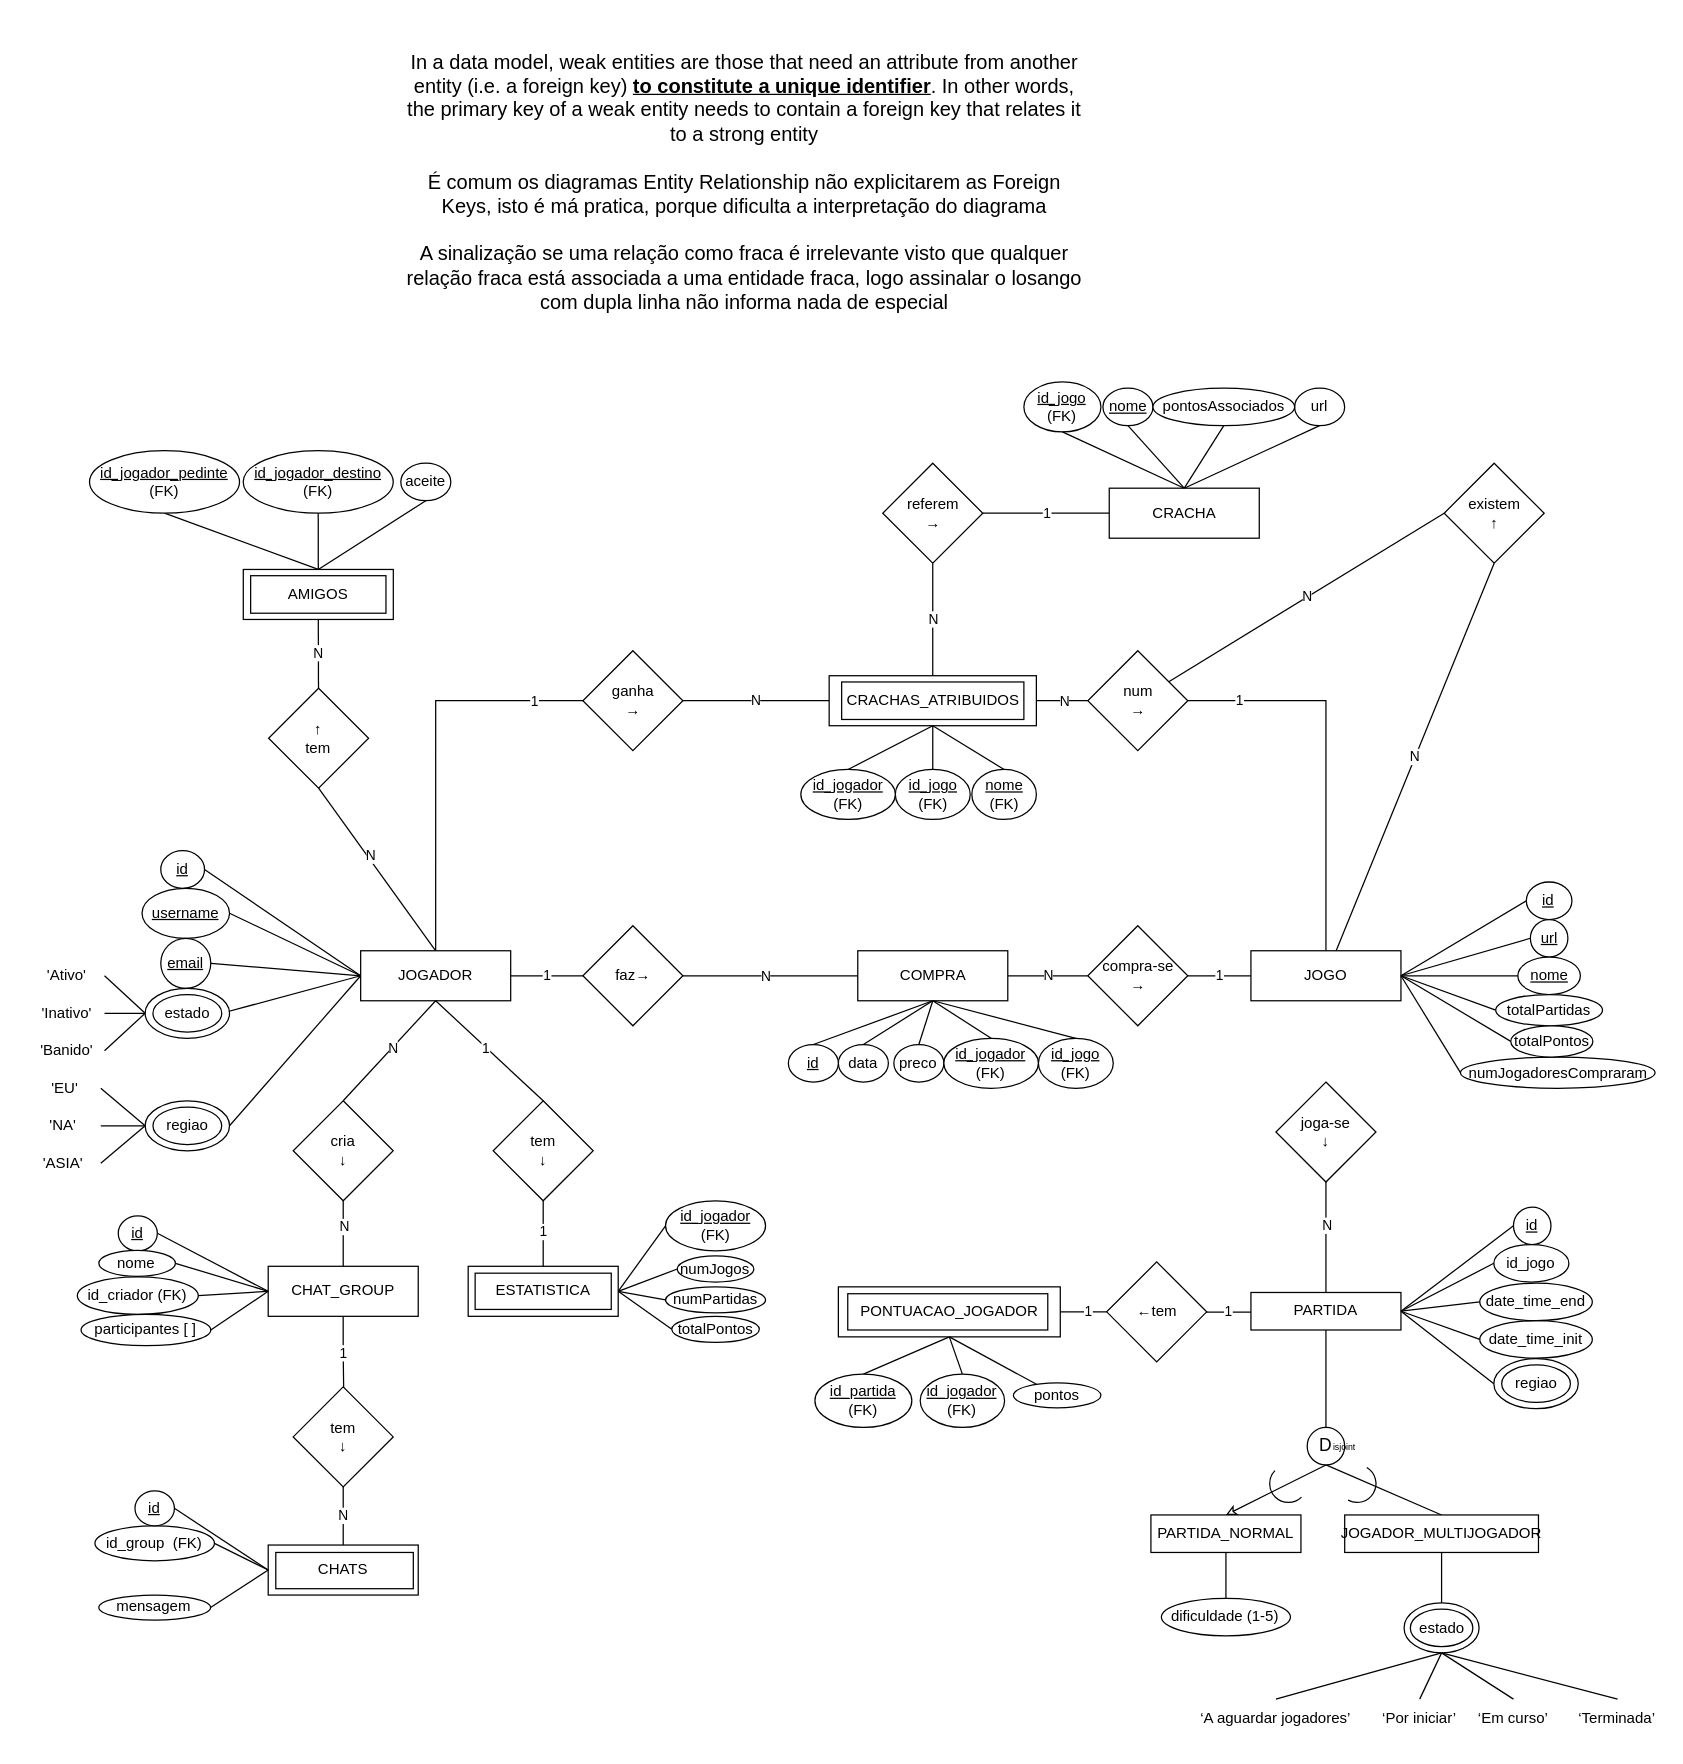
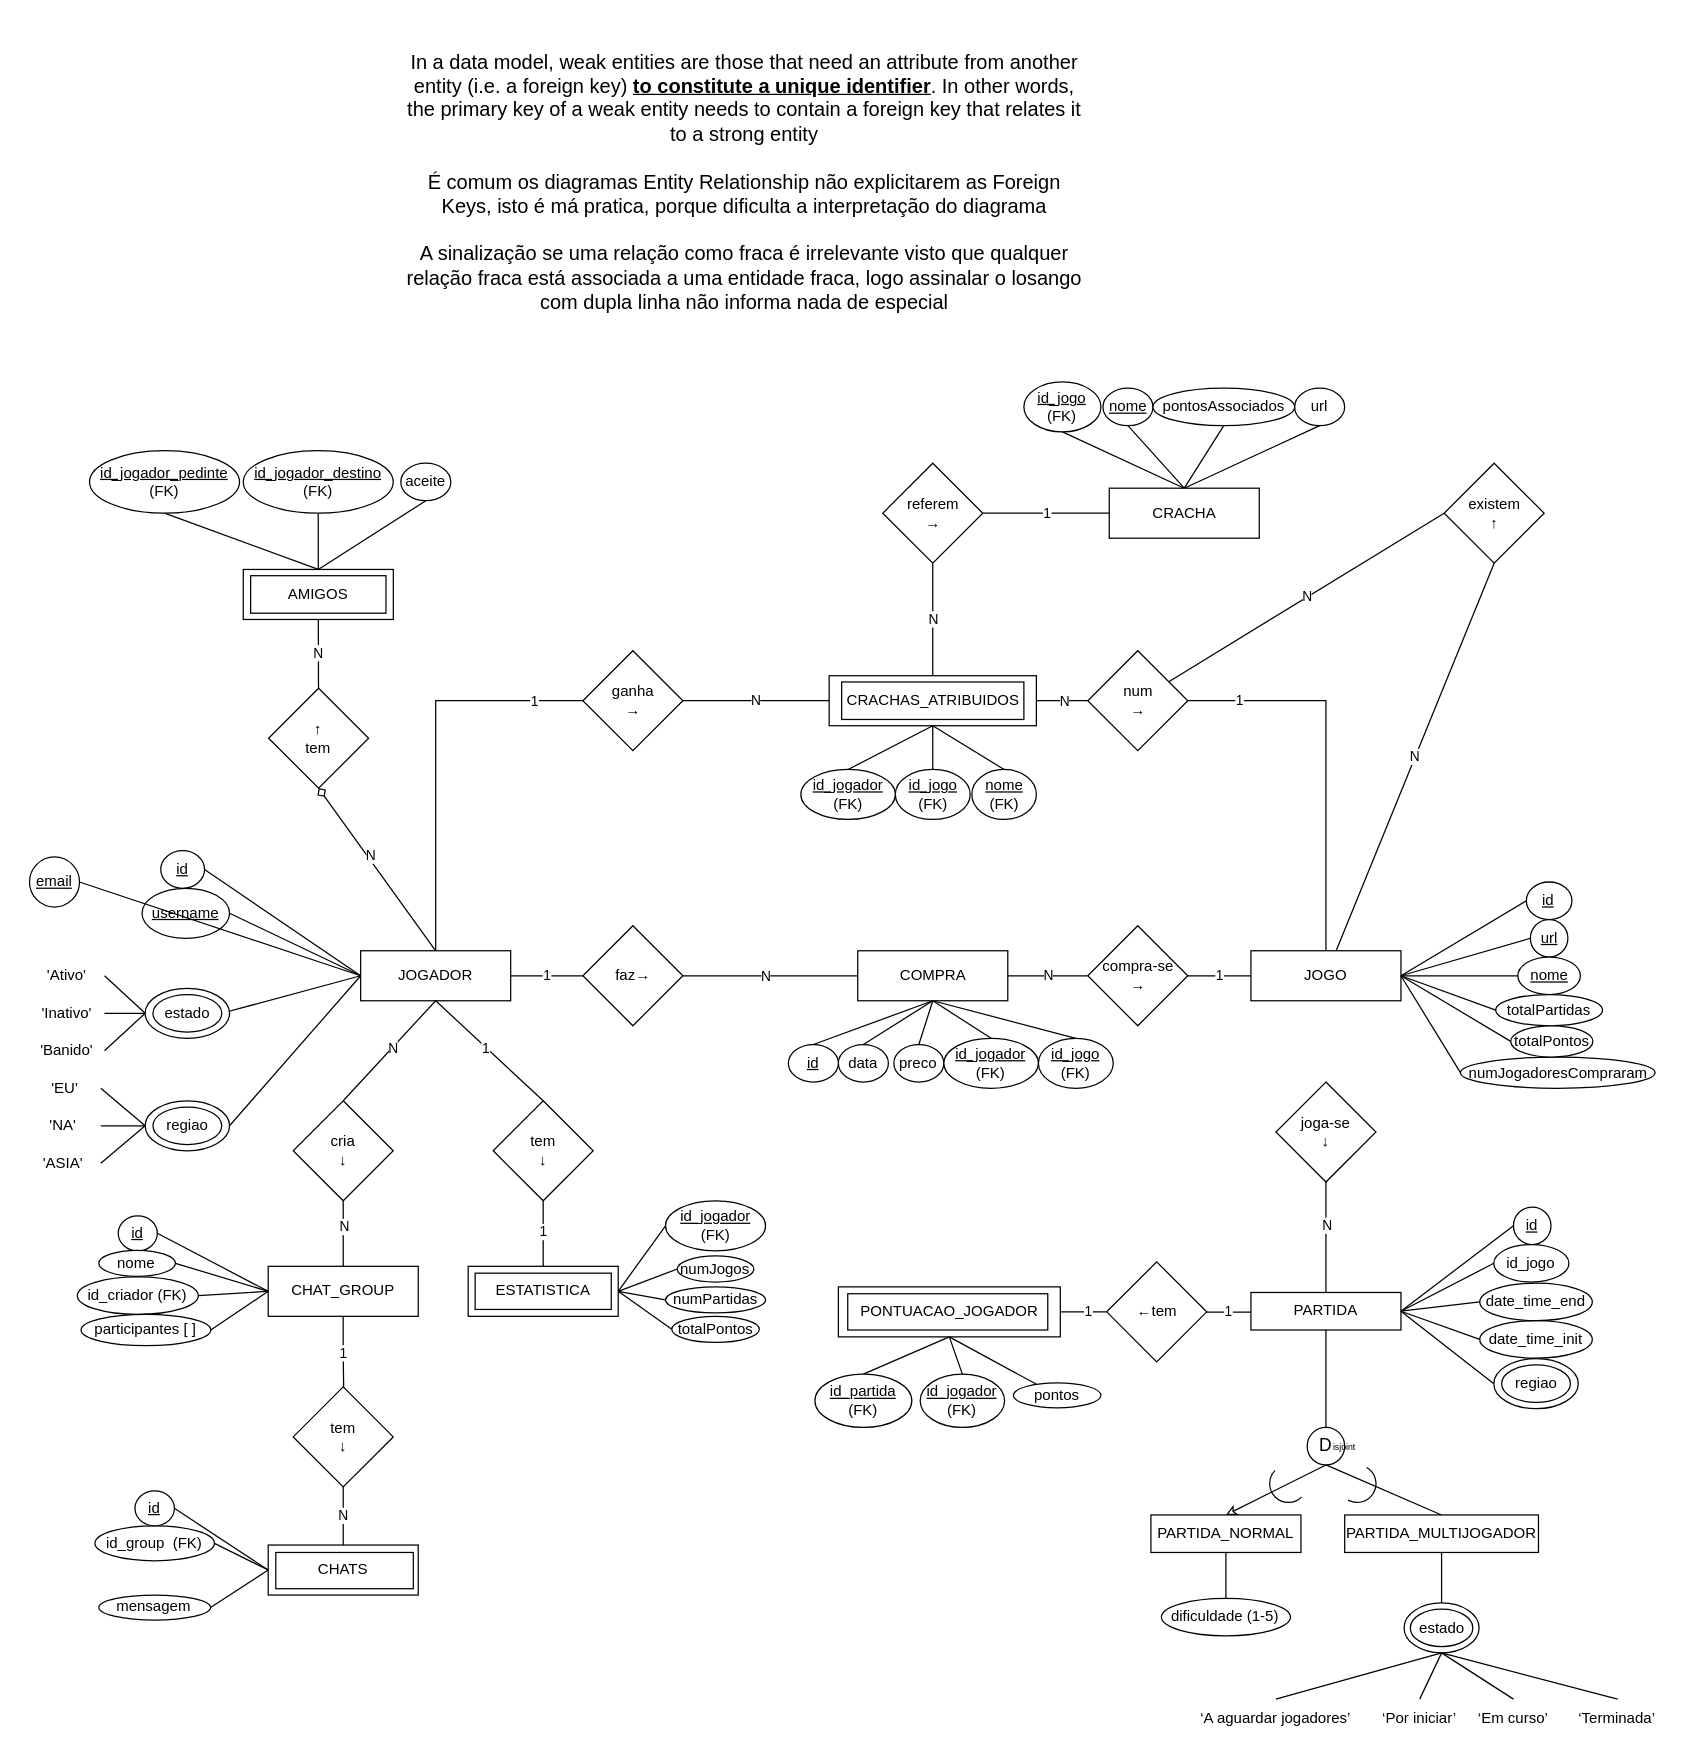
- <mxCell id="11" style="rounded=0;orthogonalLoop=1;jettySize=auto;html=1;entryX=0.5;entryY=1;entryDx=0;entryDy=0;exitX=0.5;exitY=0;exitDx=0;exitDy=0;endArrow=none;endFill=0;" parent="1" source="13" target="107" edge="1"><mxGeometry relative="1" as="geometry" /></mxCell>
+ <mxCell id="11" style="rounded=0;orthogonalLoop=1;jettySize=auto;html=1;entryX=0.5;entryY=1;entryDx=0;entryDy=0;exitX=0.5;exitY=0;exitDx=0;exitDy=0;endArrow=diamond;endFill=0;" parent="1" source="13" target="107" edge="1"><mxGeometry relative="1" as="geometry" /></mxCell>
- <mxCell id="16" value="&lt;u&gt;email&lt;/u&gt;" style="ellipse;whiteSpace=wrap;html=1;" parent="1" vertex="1"><mxGeometry x="128" y="750" width="40" height="40" as="geometry" /></mxCell>
+ <mxCell id="16" value="&lt;u&gt;email&lt;/u&gt;" style="ellipse;whiteSpace=wrap;html=1;" parent="1" vertex="1"><mxGeometry x="23" y="685" width="40" height="40" as="geometry" /></mxCell>
- <mxCell id="51" value="JOGADOR_MULTIJOGADOR" style="rounded=0;whiteSpace=wrap;html=1;" parent="1" vertex="1"><mxGeometry x="1075" y="1211.29" width="155" height="30" as="geometry" /></mxCell>
+ <mxCell id="51" value="PARTIDA_MULTIJOGADOR" style="rounded=0;whiteSpace=wrap;html=1;" parent="1" vertex="1"><mxGeometry x="1075" y="1211.29" width="155" height="30" as="geometry" /></mxCell>
